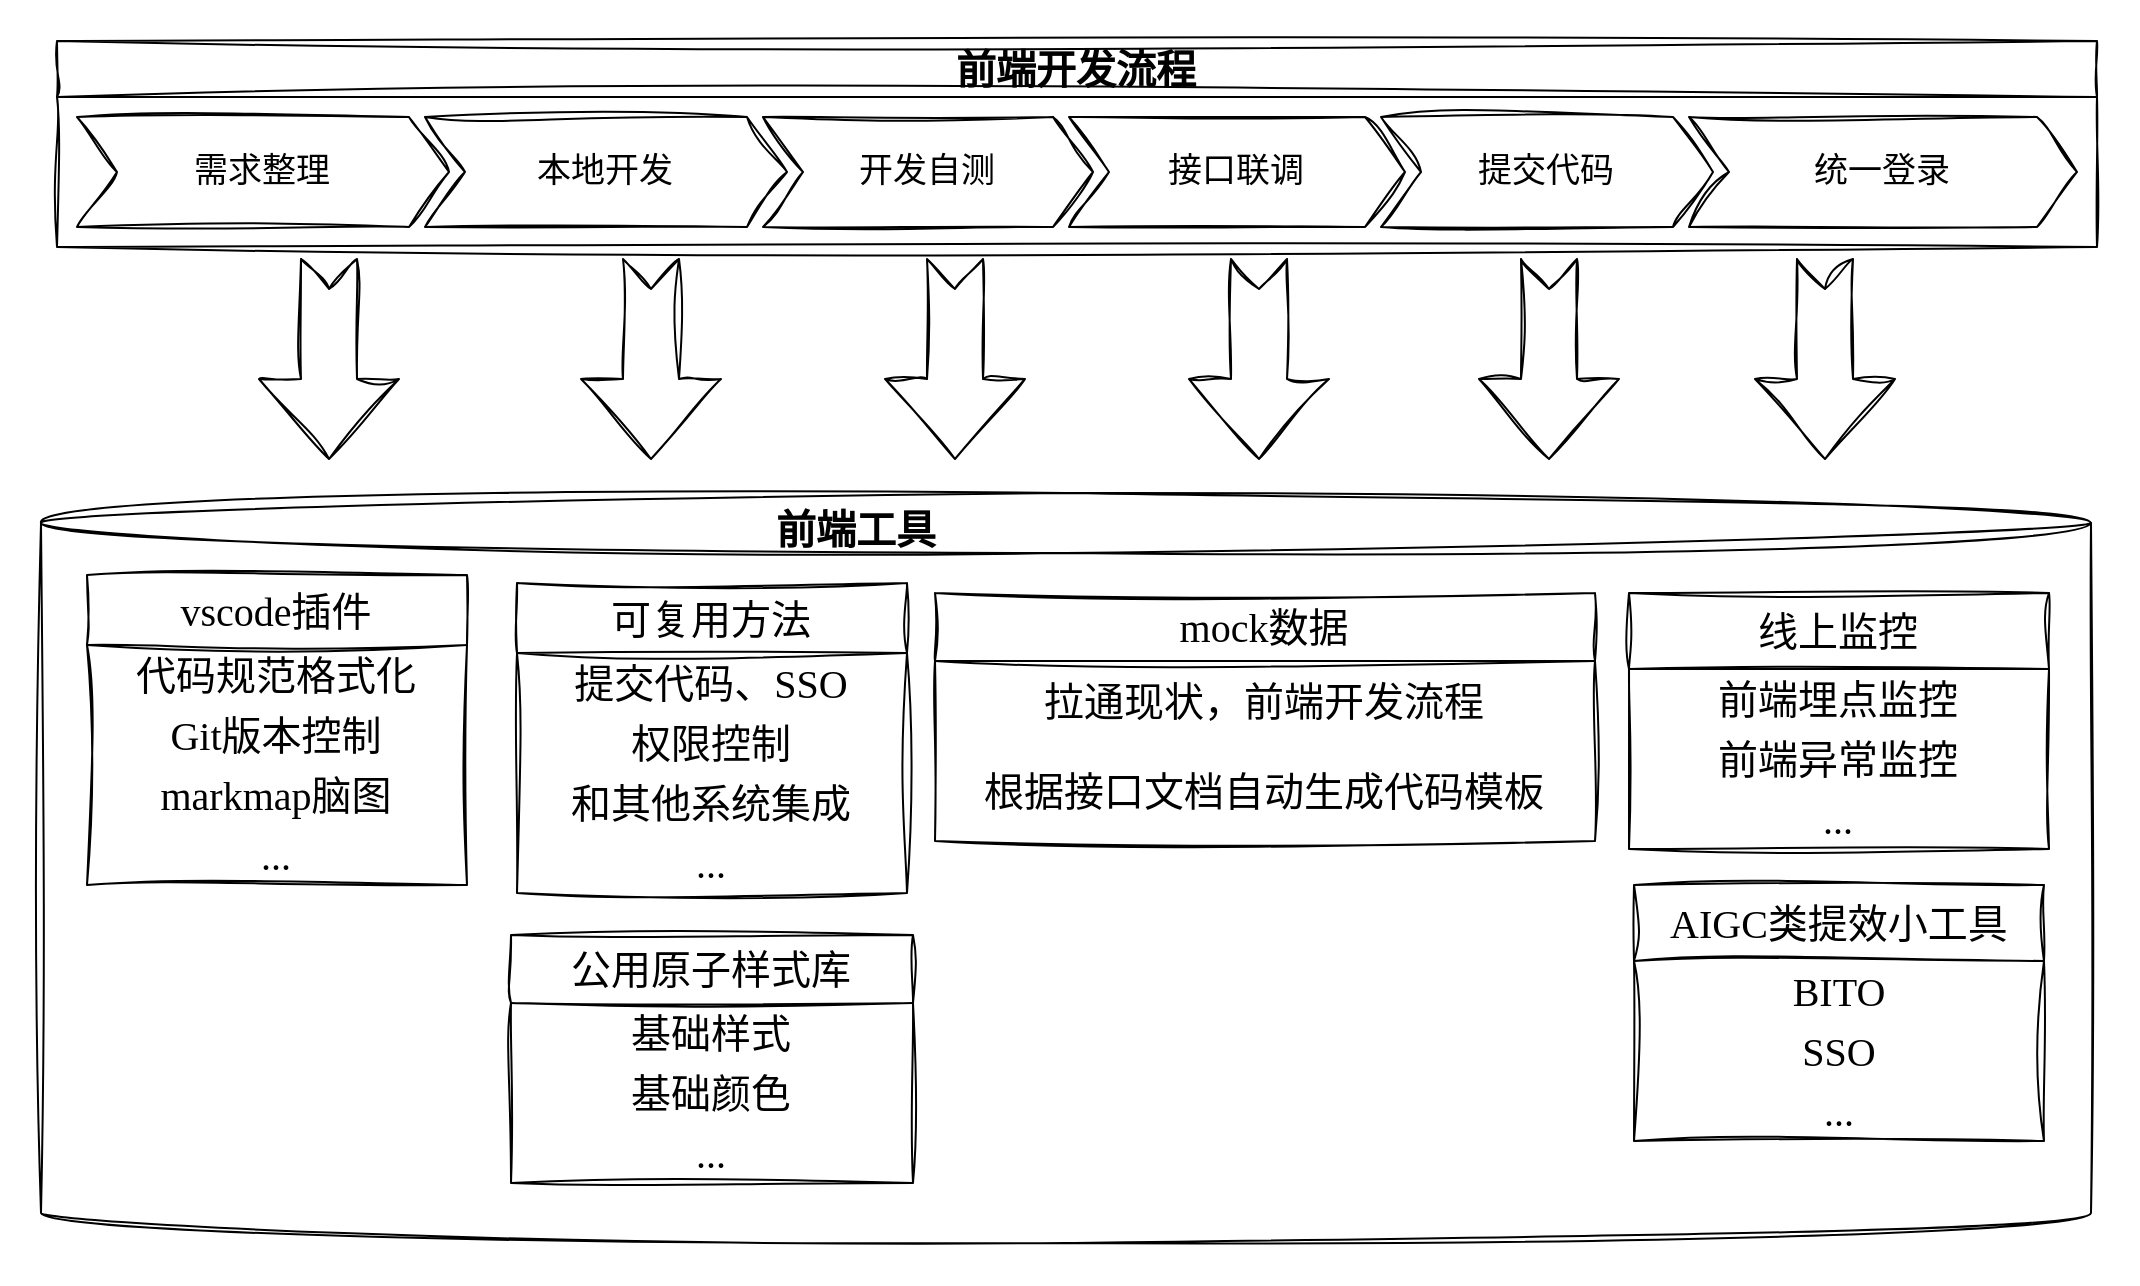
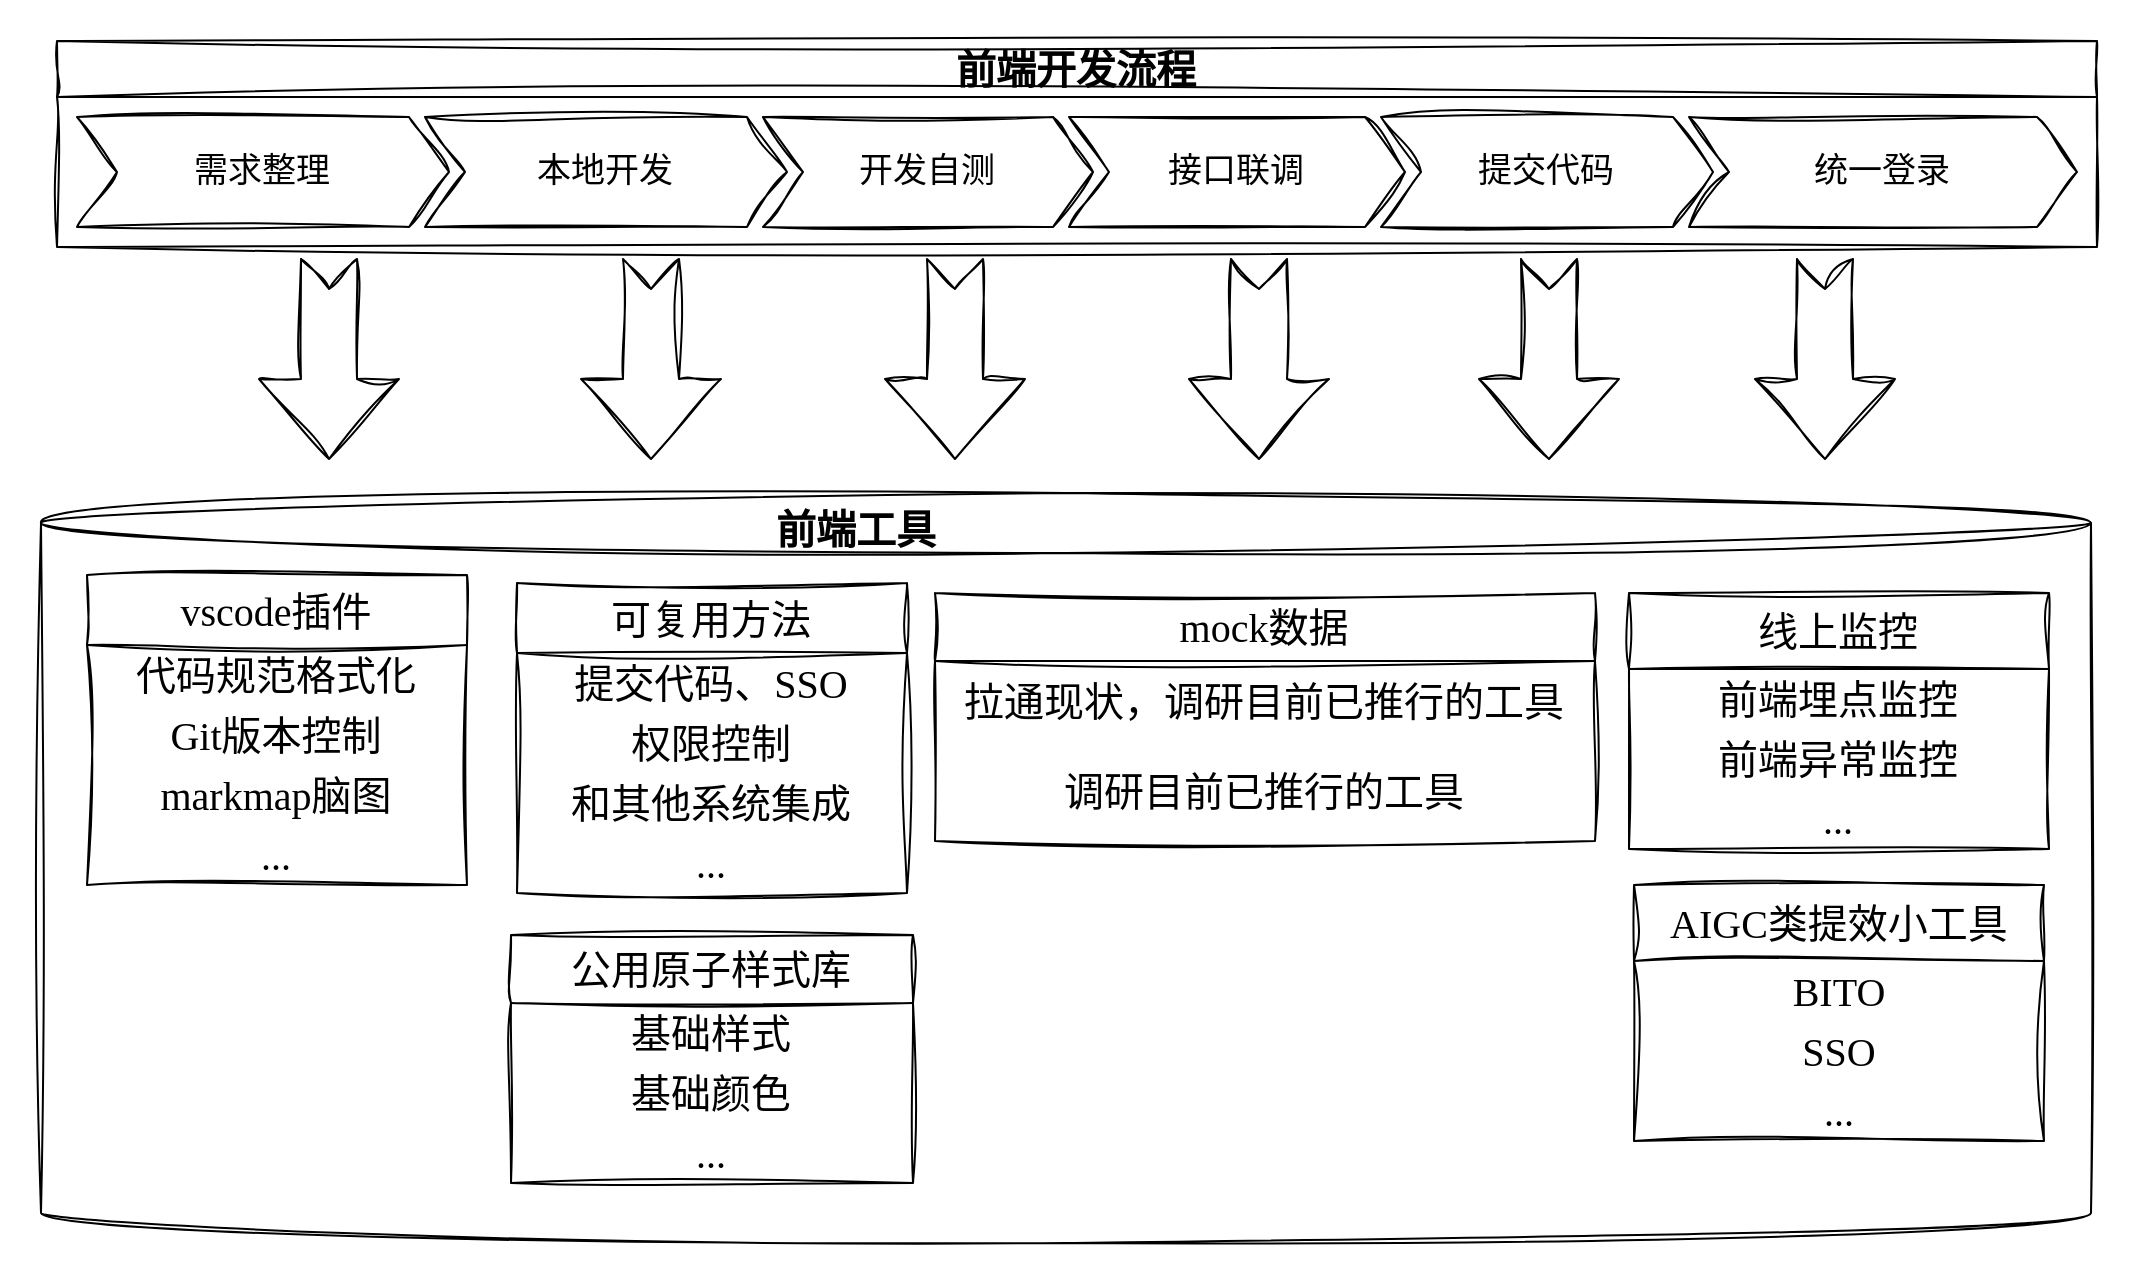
- <mxCell id="30" value="拉通现状，前端开发流程" style="text;strokeColor=none;fillColor=none;align=center;verticalAlign=middle;spacingLeft=4;spacingRight=4;overflow=hidden;points=[[0,0.5],[1,0.5]];portConstraint=eastwest;rotatable=0;whiteSpace=wrap;html=1;fontSize=20;fontFamily=Architects Daughter;rounded=0;sketch=1;curveFitting=1;jiggle=2;labelBackgroundColor=none;" vertex="1" parent="29"><mxGeometry y="34" width="330" height="40" as="geometry" /></mxCell>
+ <mxCell id="30" value="拉通现状，调研目前已推行的工具" style="text;strokeColor=none;fillColor=none;align=center;verticalAlign=middle;spacingLeft=4;spacingRight=4;overflow=hidden;points=[[0,0.5],[1,0.5]];portConstraint=eastwest;rotatable=0;whiteSpace=wrap;html=1;fontSize=20;fontFamily=Architects Daughter;rounded=0;sketch=1;curveFitting=1;jiggle=2;labelBackgroundColor=none;" vertex="1" parent="29"><mxGeometry y="34" width="330" height="40" as="geometry" /></mxCell>
- <mxCell id="31" value="根据接口文档自动生成代码模板" style="text;strokeColor=none;fillColor=none;align=center;verticalAlign=middle;spacingLeft=4;spacingRight=4;overflow=hidden;points=[[0,0.5],[1,0.5]];portConstraint=eastwest;rotatable=0;whiteSpace=wrap;html=1;fontSize=20;fontFamily=Architects Daughter;rounded=0;sketch=1;curveFitting=1;jiggle=2;labelBackgroundColor=none;" vertex="1" parent="29"><mxGeometry y="74" width="330" height="50" as="geometry" /></mxCell>
+ <mxCell id="31" value="调研目前已推行的工具" style="text;strokeColor=none;fillColor=none;align=center;verticalAlign=middle;spacingLeft=4;spacingRight=4;overflow=hidden;points=[[0,0.5],[1,0.5]];portConstraint=eastwest;rotatable=0;whiteSpace=wrap;html=1;fontSize=20;fontFamily=Architects Daughter;rounded=0;sketch=1;curveFitting=1;jiggle=2;labelBackgroundColor=none;" vertex="1" parent="29"><mxGeometry y="74" width="330" height="50" as="geometry" /></mxCell>
